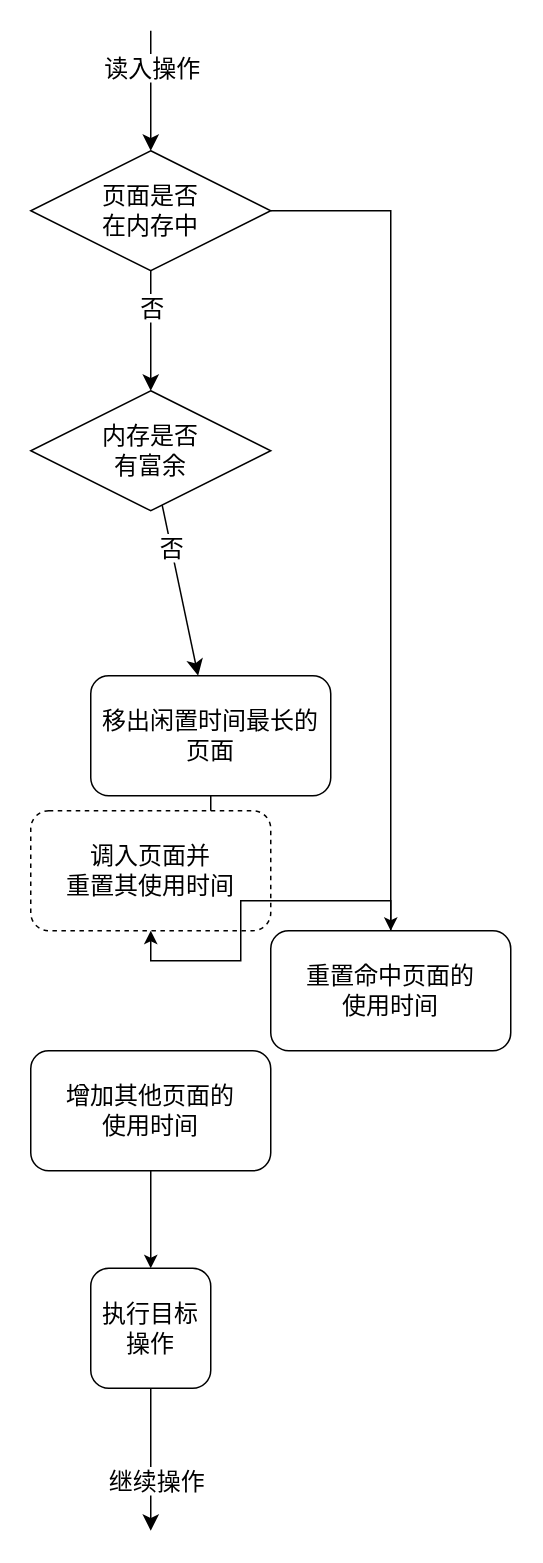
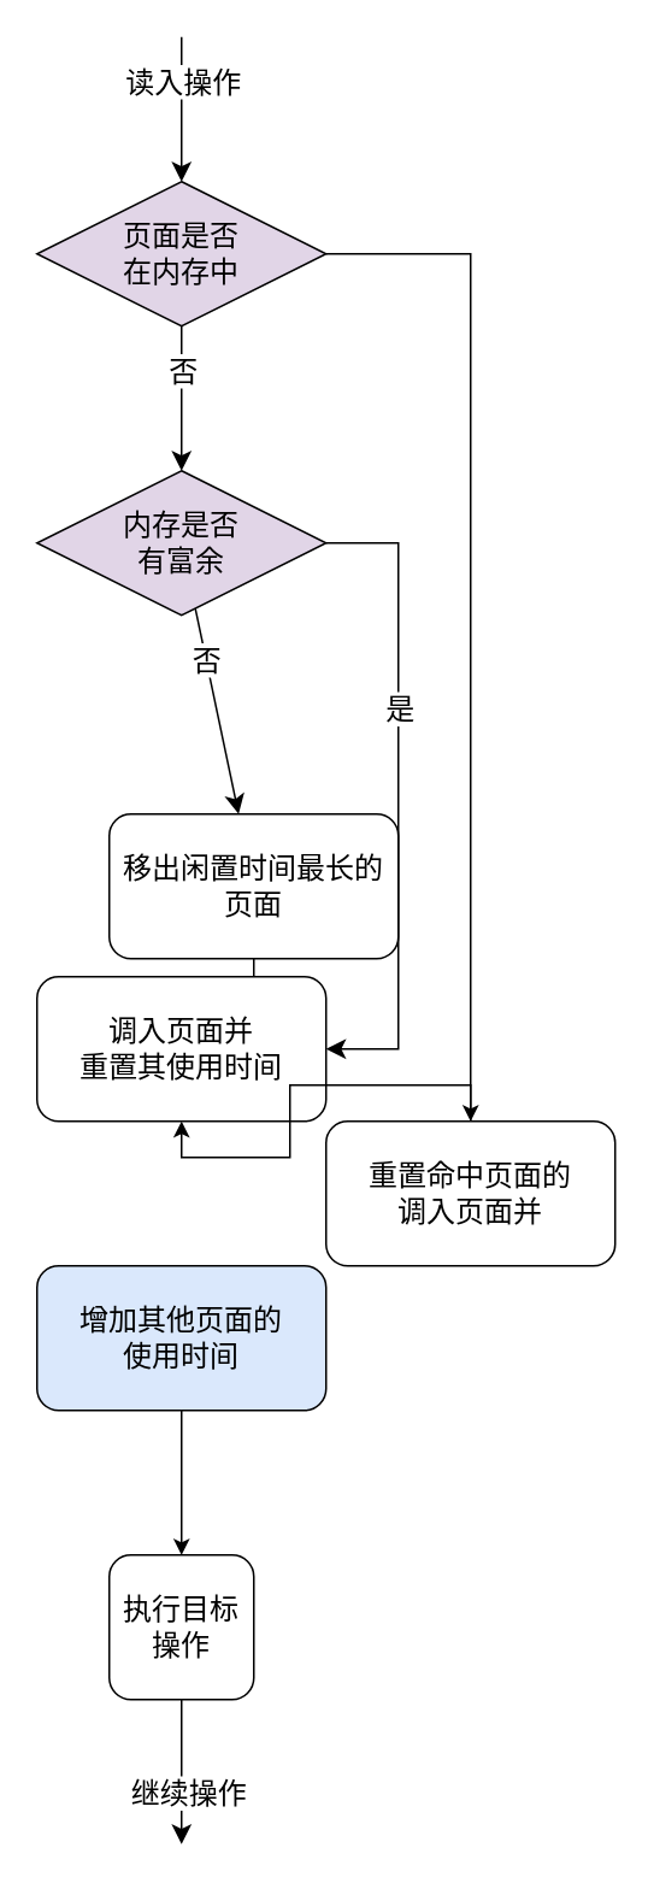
- <mxCell id="7" value="&lt;div&gt;页面是否&lt;/div&gt;&lt;div&gt;在内存中&lt;/div&gt;" style="rhombus;whiteSpace=wrap;html=1;fontSize=16;" parent="1" vertex="1"><mxGeometry x="20" y="100" width="160" height="80" as="geometry" /></mxCell>
+ <mxCell id="7" value="&lt;div&gt;页面是否&lt;/div&gt;&lt;div&gt;在内存中&lt;/div&gt;" style="rhombus;whiteSpace=wrap;html=1;fontSize=16;fillColor=#e1d5e7;" parent="1" vertex="1"><mxGeometry x="20" y="100" width="160" height="80" as="geometry" /></mxCell>
- <mxCell id="15" value="&lt;div&gt;内存是否&lt;/div&gt;&lt;div&gt;有富余&lt;/div&gt;" style="rhombus;whiteSpace=wrap;html=1;fontSize=16;" parent="1" vertex="1"><mxGeometry x="20" y="260" width="160" height="80" as="geometry" /></mxCell>
+ <mxCell id="15" value="&lt;div&gt;内存是否&lt;/div&gt;&lt;div&gt;有富余&lt;/div&gt;" style="rhombus;whiteSpace=wrap;html=1;fontSize=16;fillColor=#e1d5e7;" parent="1" vertex="1"><mxGeometry x="20" y="260" width="160" height="80" as="geometry" /></mxCell>
+ <mxCell id="17" value="" style="endArrow=classic;html=1;rounded=0;fontSize=12;startSize=8;endSize=8;exitX=1;exitY=0.5;exitDx=0;exitDy=0;entryX=1;entryY=0.5;entryDx=0;entryDy=0;edgeStyle=orthogonalEdgeStyle;" parent="1" source="15" target="16" edge="1"><mxGeometry width="50" height="50" relative="1" as="geometry"><mxPoint x="240" y="440" as="sourcePoint" /><mxPoint x="290" y="390" as="targetPoint" /><Array as="points"><mxPoint x="220" y="300" /><mxPoint x="220" y="580" /></Array></mxGeometry></mxCell>
+ <mxCell id="18" value="是" style="edgeLabel;html=1;align=center;verticalAlign=middle;resizable=0;points=[];fontSize=16;" parent="17" vertex="1" connectable="0"><mxGeometry x="-0.275" relative="1" as="geometry"><mxPoint as="offset" /></mxGeometry></mxCell>
- <mxCell id="16" value="调入页面并&lt;br&gt;重置其使用时间" style="rounded=1;whiteSpace=wrap;html=1;fontSize=16;dashed=1;" parent="1" vertex="1"><mxGeometry x="20" y="540" width="160" height="80" as="geometry" /></mxCell>
+ <mxCell id="16" value="调入页面并&lt;br&gt;重置其使用时间" style="rounded=1;whiteSpace=wrap;html=1;fontSize=16;" parent="1" vertex="1"><mxGeometry x="20" y="540" width="160" height="80" as="geometry" /></mxCell>
- <mxCell id="20" value="&lt;div&gt;&lt;font style=&quot;font-size: 16px;&quot;&gt;重置命中页面的&lt;/font&gt;&lt;/div&gt;&lt;div&gt;&lt;font style=&quot;font-size: 16px;&quot;&gt;使用时间&lt;/font&gt;&lt;/div&gt;" style="rounded=1;whiteSpace=wrap;html=1;" vertex="1" parent="1"><mxGeometry x="180" y="620" width="160" height="80" as="geometry" /></mxCell>
+ <mxCell id="20" value="&lt;div&gt;&lt;font style=&quot;font-size: 16px;&quot;&gt;重置命中页面的&lt;/font&gt;&lt;/div&gt;&lt;div&gt;&lt;font style=&quot;font-size: 16px;&quot;&gt;调入页面并&lt;/font&gt;&lt;/div&gt;" style="rounded=1;whiteSpace=wrap;html=1;" vertex="1" parent="1"><mxGeometry x="180" y="620" width="160" height="80" as="geometry" /></mxCell>
- <mxCell id="22" value="&lt;div&gt;&lt;span style=&quot;background-color: initial;&quot;&gt;&lt;font style=&quot;font-size: 16px;&quot;&gt;增加其他页面的&lt;/font&gt;&lt;/span&gt;&lt;/div&gt;&lt;font size=&quot;3&quot;&gt;使用时间&lt;/font&gt;" style="rounded=1;whiteSpace=wrap;html=1;" vertex="1" parent="1"><mxGeometry x="20" y="700" width="160" height="80" as="geometry" /></mxCell>
+ <mxCell id="22" value="&lt;div&gt;&lt;span style=&quot;background-color: initial;&quot;&gt;&lt;font style=&quot;font-size: 16px;&quot;&gt;增加其他页面的&lt;/font&gt;&lt;/span&gt;&lt;/div&gt;&lt;font size=&quot;3&quot;&gt;使用时间&lt;/font&gt;" style="rounded=1;whiteSpace=wrap;html=1;fillColor=#dae8fc;" vertex="1" parent="1"><mxGeometry x="20" y="700" width="160" height="80" as="geometry" /></mxCell>
- <mxCell id="10" value="执行目标操作" style="rounded=1;whiteSpace=wrap;html=1;fontSize=16;" parent="1" vertex="1"><mxGeometry x="60" y="845" width="80" height="80" as="geometry" /></mxCell>
+ <mxCell id="10" value="执行目标操作" style="rounded=1;whiteSpace=wrap;html=1;fontSize=16;" parent="1" vertex="1"><mxGeometry x="60" y="860" width="80" height="80" as="geometry" /></mxCell>
